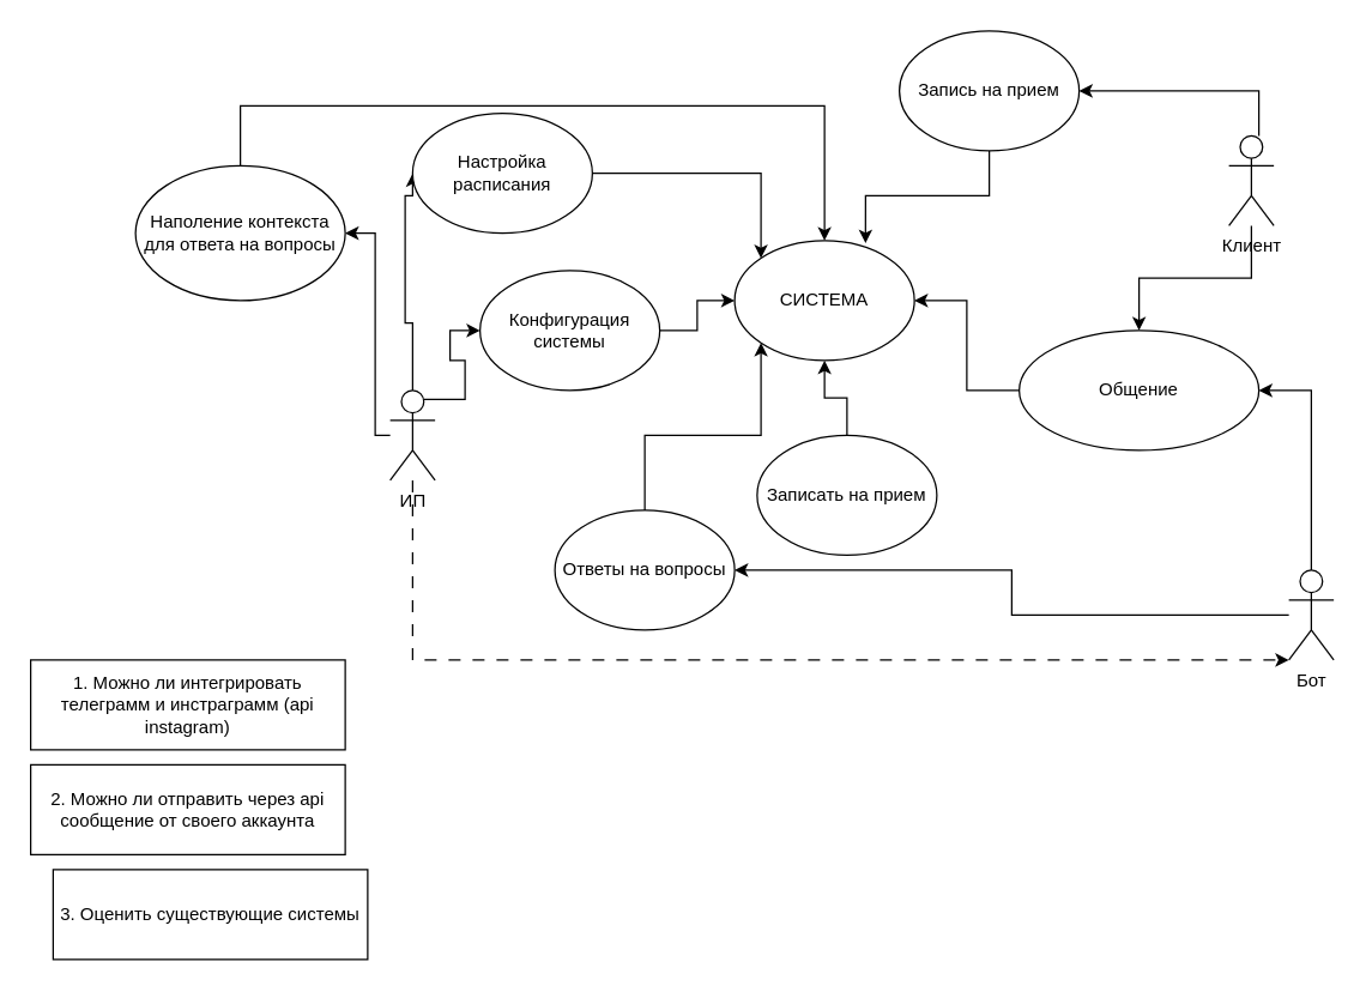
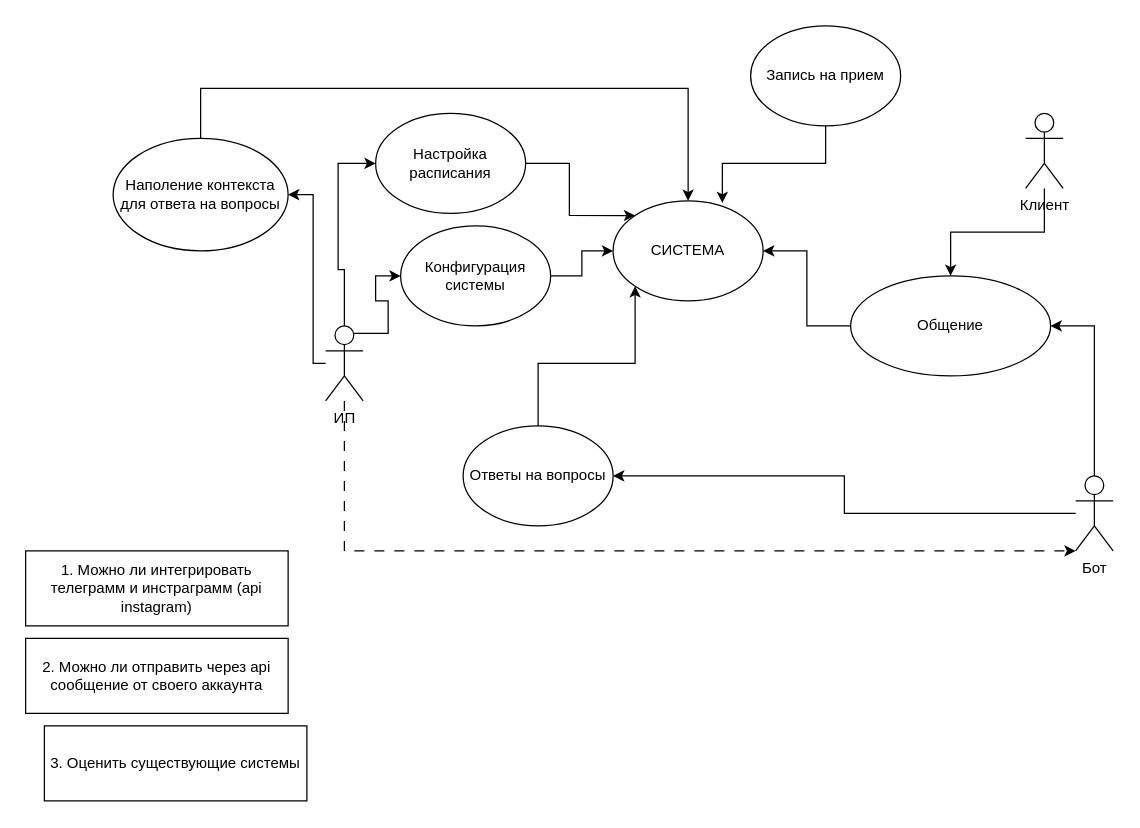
- <mxCell id="3" style="edgeStyle=orthogonalEdgeStyle;rounded=0;orthogonalLoop=1;jettySize=auto;html=1;entryX=1;entryY=0.5;entryDx=0;entryDy=0;" edge="1" parent="1" source="4" target="8"><mxGeometry relative="1" as="geometry"><Array as="points"><mxPoint x="840" y="60" /></Array></mxGeometry></mxCell>
- <mxCell id="22" value="Настройка расписания" style="ellipse;whiteSpace=wrap;html=1;" vertex="1" parent="1"><mxGeometry x="275" y="75" width="120" height="80" as="geometry" /></mxCell>
+ <mxCell id="22" value="Настройка расписания" style="ellipse;whiteSpace=wrap;html=1;" vertex="1" parent="1"><mxGeometry x="300" y="90" width="120" height="80" as="geometry" /></mxCell>
- <mxCell id="6" style="edgeStyle=orthogonalEdgeStyle;rounded=0;orthogonalLoop=1;jettySize=auto;html=1;entryX=0.5;entryY=1;entryDx=0;entryDy=0;" edge="1" parent="1" source="7" target="5"><mxGeometry relative="1" as="geometry" /></mxCell>
- <mxCell id="7" value="Записать на прием" style="ellipse;whiteSpace=wrap;html=1;" vertex="1" parent="1"><mxGeometry x="505" y="290" width="120" height="80" as="geometry" /></mxCell>
